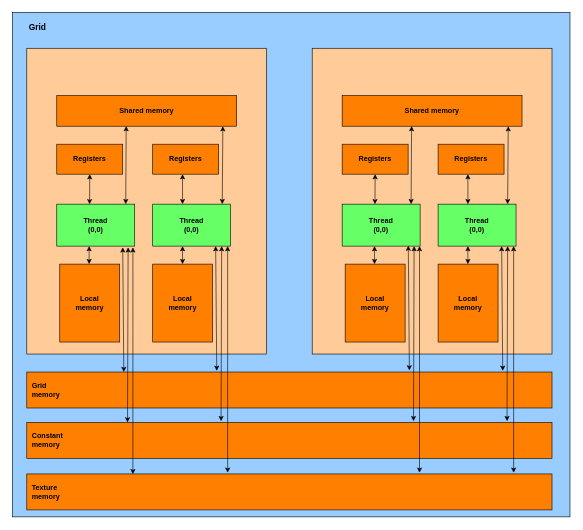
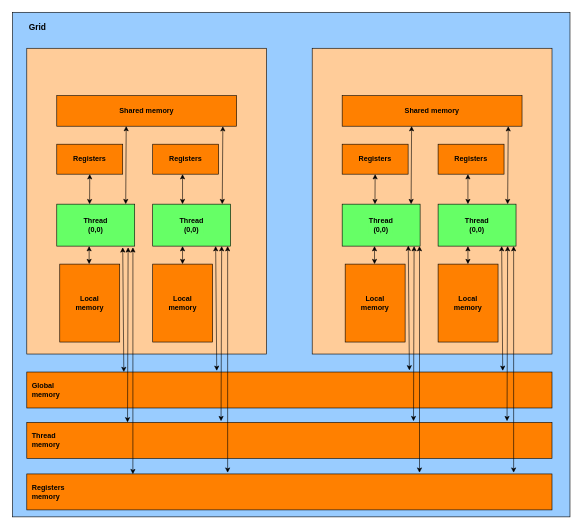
- <mxCell id="35" value="&lt;b&gt;&amp;nbsp; Grid &lt;br&gt;&amp;nbsp; memory&lt;/b&gt;" style="rounded=0;whiteSpace=wrap;html=1;labelBackgroundColor=#FF8000;fillColor=#FF8000;align=left;" vertex="1" parent="1"><mxGeometry x="44" y="620" width="876" height="60" as="geometry" /></mxCell>
+ <mxCell id="35" value="&lt;b&gt;&amp;nbsp; Global &lt;br&gt;&amp;nbsp; memory&lt;/b&gt;" style="rounded=0;whiteSpace=wrap;html=1;labelBackgroundColor=#FF8000;fillColor=#FF8000;align=left;" vertex="1" parent="1"><mxGeometry x="44" y="620" width="876" height="60" as="geometry" /></mxCell>
- <mxCell id="36" value="&lt;b&gt;&amp;nbsp; Constant&lt;br&gt;&amp;nbsp; memory&lt;/b&gt;" style="rounded=0;whiteSpace=wrap;html=1;labelBackgroundColor=#FF8000;fillColor=#FF8000;align=left;" vertex="1" parent="1"><mxGeometry x="44" y="704" width="876" height="60" as="geometry" /></mxCell>
+ <mxCell id="36" value="&lt;b&gt;&amp;nbsp; Thread&lt;br&gt;&amp;nbsp; memory&lt;/b&gt;" style="rounded=0;whiteSpace=wrap;html=1;labelBackgroundColor=#FF8000;fillColor=#FF8000;align=left;" vertex="1" parent="1"><mxGeometry x="44" y="704" width="876" height="60" as="geometry" /></mxCell>
- <mxCell id="37" value="&lt;b&gt;&amp;nbsp; Texture&lt;br&gt;&amp;nbsp; memory&lt;/b&gt;" style="rounded=0;whiteSpace=wrap;html=1;labelBackgroundColor=#FF8000;fillColor=#FF8000;align=left;" vertex="1" parent="1"><mxGeometry x="44" y="790" width="876" height="60" as="geometry" /></mxCell>
+ <mxCell id="37" value="&lt;b&gt;&amp;nbsp; Registers&lt;br&gt;&amp;nbsp; memory&lt;/b&gt;" style="rounded=0;whiteSpace=wrap;html=1;labelBackgroundColor=#FF8000;fillColor=#FF8000;align=left;" vertex="1" parent="1"><mxGeometry x="44" y="790" width="876" height="60" as="geometry" /></mxCell>
